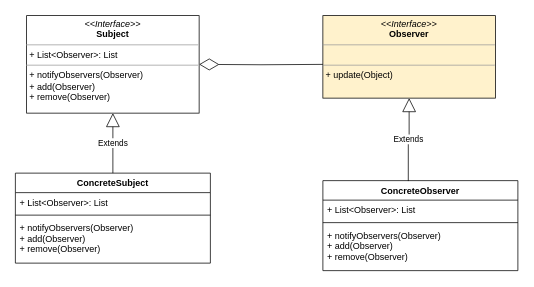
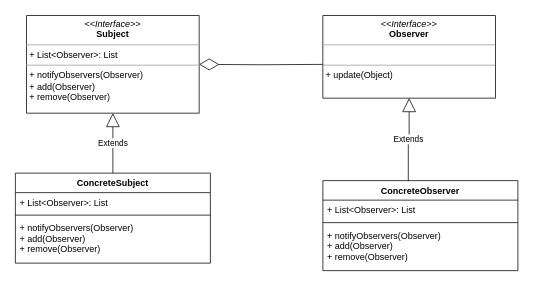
- <mxCell id="8" value="&lt;p style=&quot;margin: 0px ; margin-top: 4px ; text-align: center&quot;&gt;&lt;i&gt;&amp;lt;&amp;lt;Interface&amp;gt;&amp;gt;&lt;/i&gt;&lt;br&gt;&lt;b&gt;Observer&lt;/b&gt;&lt;/p&gt;&lt;hr size=&quot;1&quot;&gt;&lt;p style=&quot;margin: 0px ; margin-left: 4px&quot;&gt;&lt;br&gt;&lt;/p&gt;&lt;hr size=&quot;1&quot;&gt;&lt;p style=&quot;margin: 0px ; margin-left: 4px&quot;&gt;+ update(Object)&lt;br&gt;&lt;br&gt;&lt;/p&gt;" style="verticalAlign=top;align=left;overflow=fill;fontSize=12;fontFamily=Helvetica;html=1;fillColor=#fff2cc;" vertex="1" parent="1"><mxGeometry x="430" y="20" width="230" height="110" as="geometry" /></mxCell>
+ <mxCell id="8" value="&lt;p style=&quot;margin: 0px ; margin-top: 4px ; text-align: center&quot;&gt;&lt;i&gt;&amp;lt;&amp;lt;Interface&amp;gt;&amp;gt;&lt;/i&gt;&lt;br&gt;&lt;b&gt;Observer&lt;/b&gt;&lt;/p&gt;&lt;hr size=&quot;1&quot;&gt;&lt;p style=&quot;margin: 0px ; margin-left: 4px&quot;&gt;&lt;br&gt;&lt;/p&gt;&lt;hr size=&quot;1&quot;&gt;&lt;p style=&quot;margin: 0px ; margin-left: 4px&quot;&gt;+ update(Object)&lt;br&gt;&lt;br&gt;&lt;/p&gt;" style="verticalAlign=top;align=left;overflow=fill;fontSize=12;fontFamily=Helvetica;html=1;" vertex="1" parent="1"><mxGeometry x="430" y="20" width="230" height="110" as="geometry" /></mxCell>
